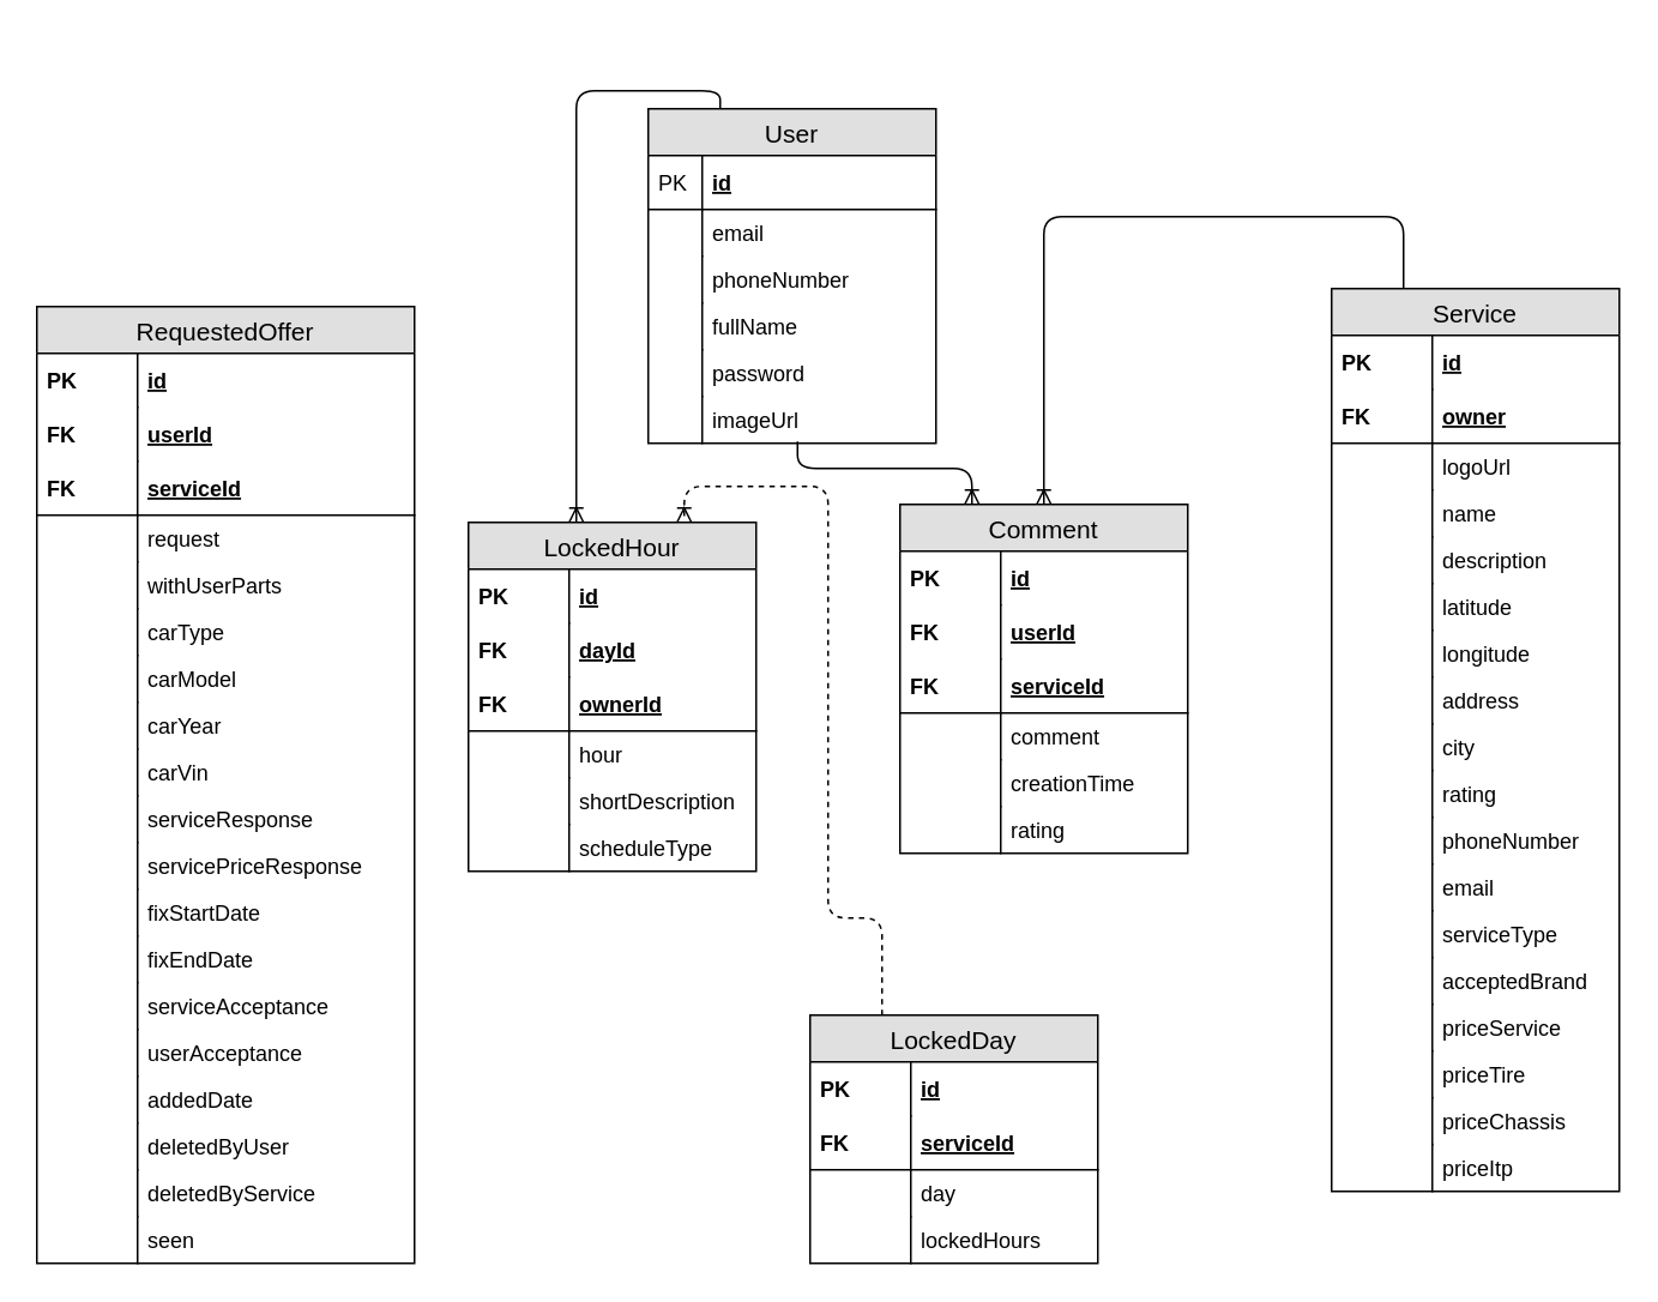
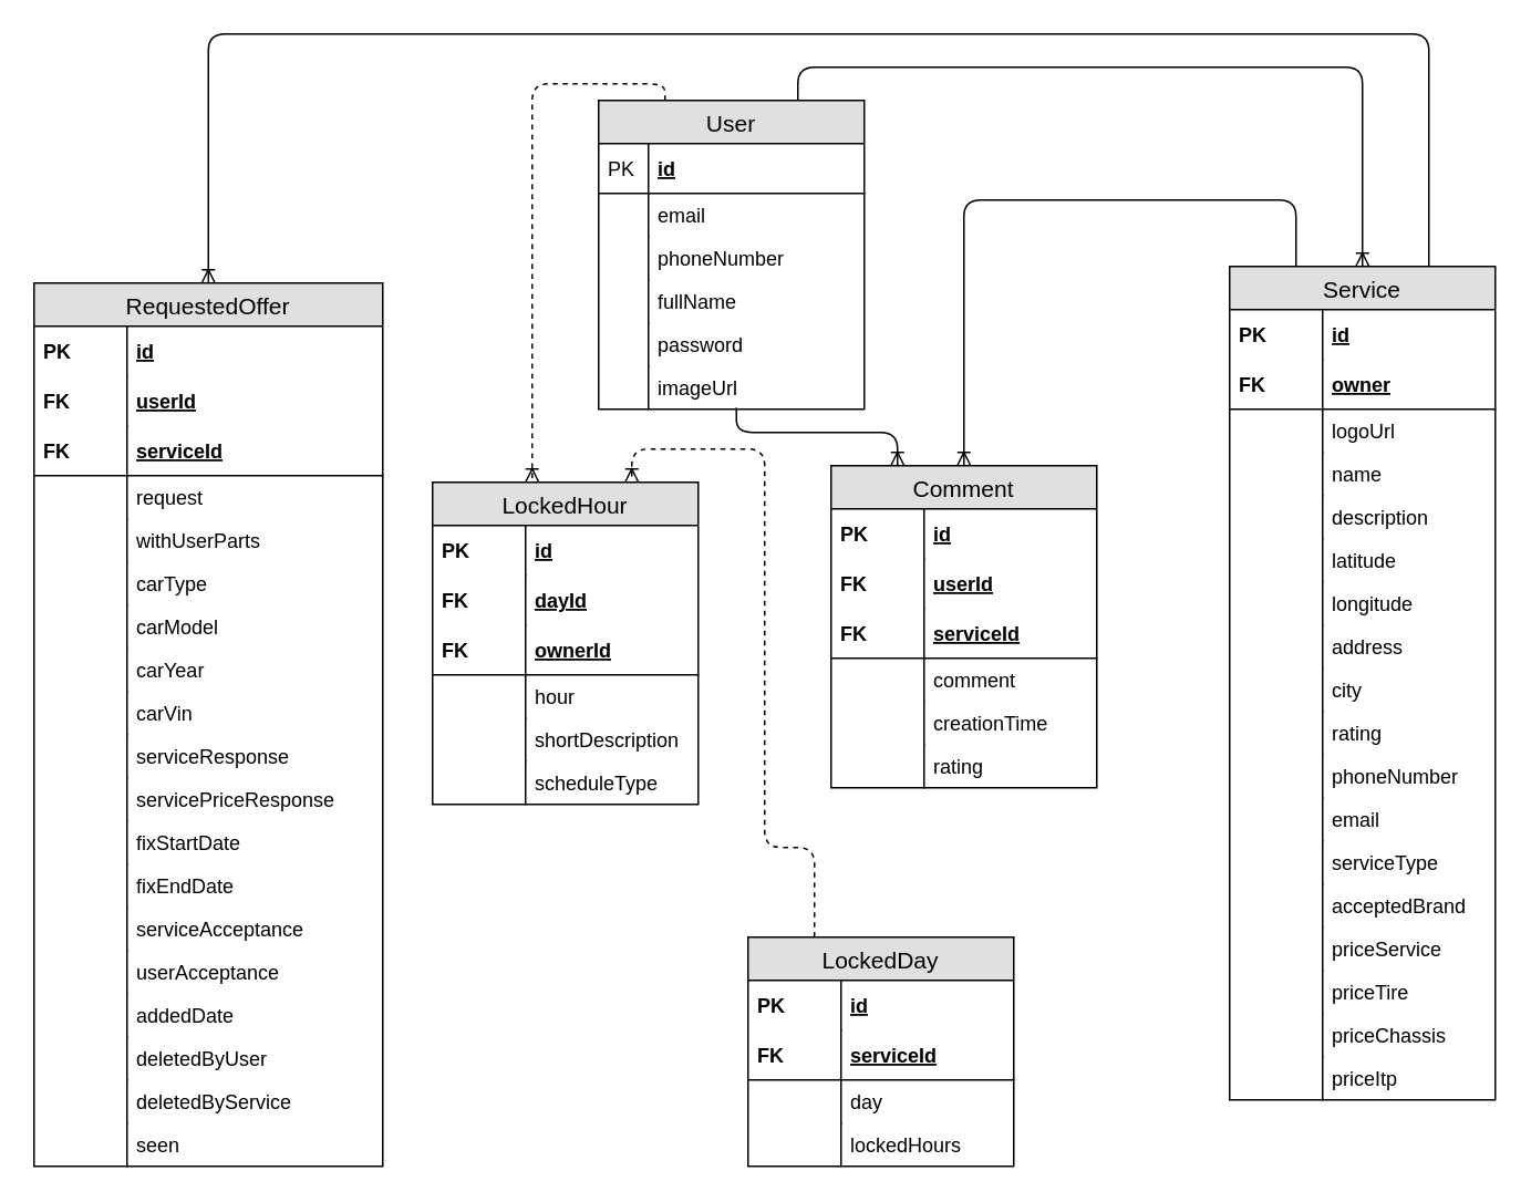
+ <mxCell id="130" value="" style="edgeStyle=orthogonalEdgeStyle;fontSize=12;html=1;endArrow=ERoneToMany;entryX=0.5;entryY=0;entryDx=0;entryDy=0;exitX=0.75;exitY=0;exitDx=0;exitDy=0;" edge="1" parent="1" source="15" target="52"><mxGeometry width="100" height="100" relative="1" as="geometry"><mxPoint x="780" y="760" as="sourcePoint" /><mxPoint x="280" y="610" as="targetPoint" /><Array as="points"><mxPoint x="860" y="20" /><mxPoint x="125" y="20" /></Array></mxGeometry></mxCell>
+ <mxCell id="126" value="" style="edgeStyle=orthogonalEdgeStyle;fontSize=12;html=1;endArrow=ERoneToMany;exitX=0.75;exitY=0;exitDx=0;exitDy=0;entryX=0.5;entryY=0;entryDx=0;entryDy=0;" edge="1" parent="1" source="2" target="15"><mxGeometry width="100" height="100" relative="1" as="geometry"><mxPoint x="190" y="280" as="sourcePoint" /><mxPoint x="600" y="270" as="targetPoint" /><Array as="points"><mxPoint x="480" y="40" /><mxPoint x="820" y="40" /></Array></mxGeometry></mxCell>
- <mxCell id="127" value="" style="edgeStyle=orthogonalEdgeStyle;fontSize=12;html=1;endArrow=ERoneToMany;entryX=0.375;entryY=0;entryDx=0;entryDy=0;exitX=0.25;exitY=0;exitDx=0;exitDy=0;entryPerimeter=0;" edge="1" parent="1" source="2" target="91"><mxGeometry width="100" height="100" relative="1" as="geometry"><mxPoint x="370" y="139" as="sourcePoint" /><mxPoint x="127.5" y="180" as="targetPoint" /></mxGeometry></mxCell>
+ <mxCell id="127" value="" style="edgeStyle=orthogonalEdgeStyle;fontSize=12;html=1;endArrow=ERoneToMany;entryX=0.375;entryY=0;entryDx=0;entryDy=0;exitX=0.25;exitY=0;exitDx=0;exitDy=0;entryPerimeter=0;dashed=1;" edge="1" parent="1" source="2" target="91"><mxGeometry width="100" height="100" relative="1" as="geometry"><mxPoint x="370" y="139" as="sourcePoint" /><mxPoint x="127.5" y="180" as="targetPoint" /></mxGeometry></mxCell>
